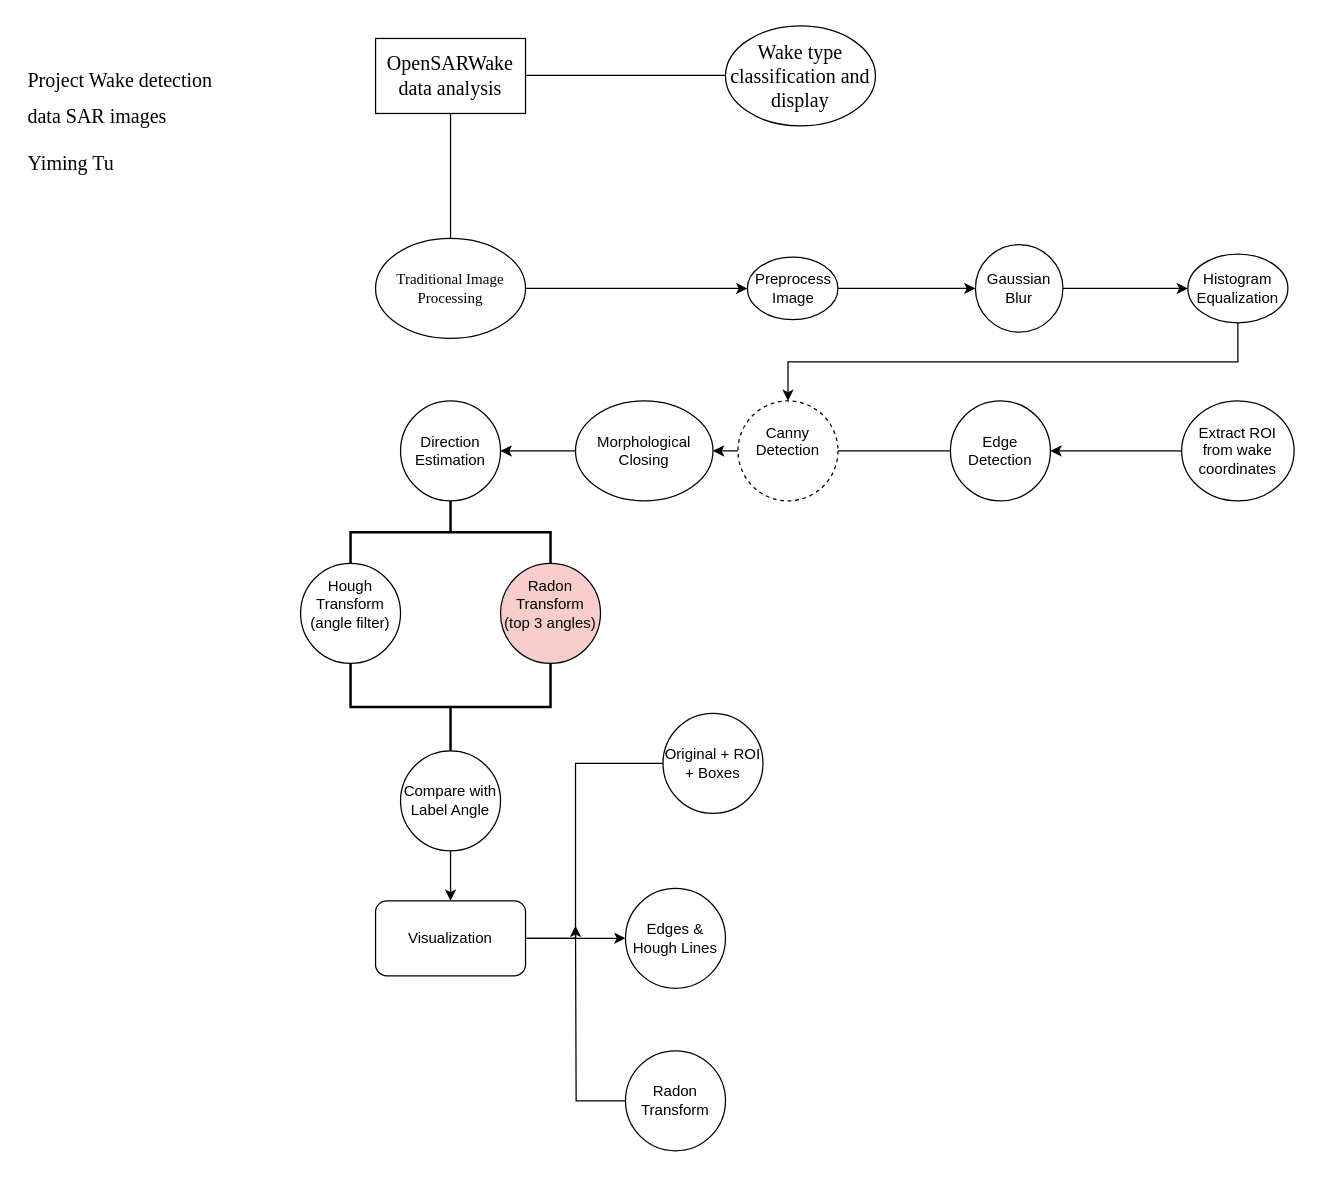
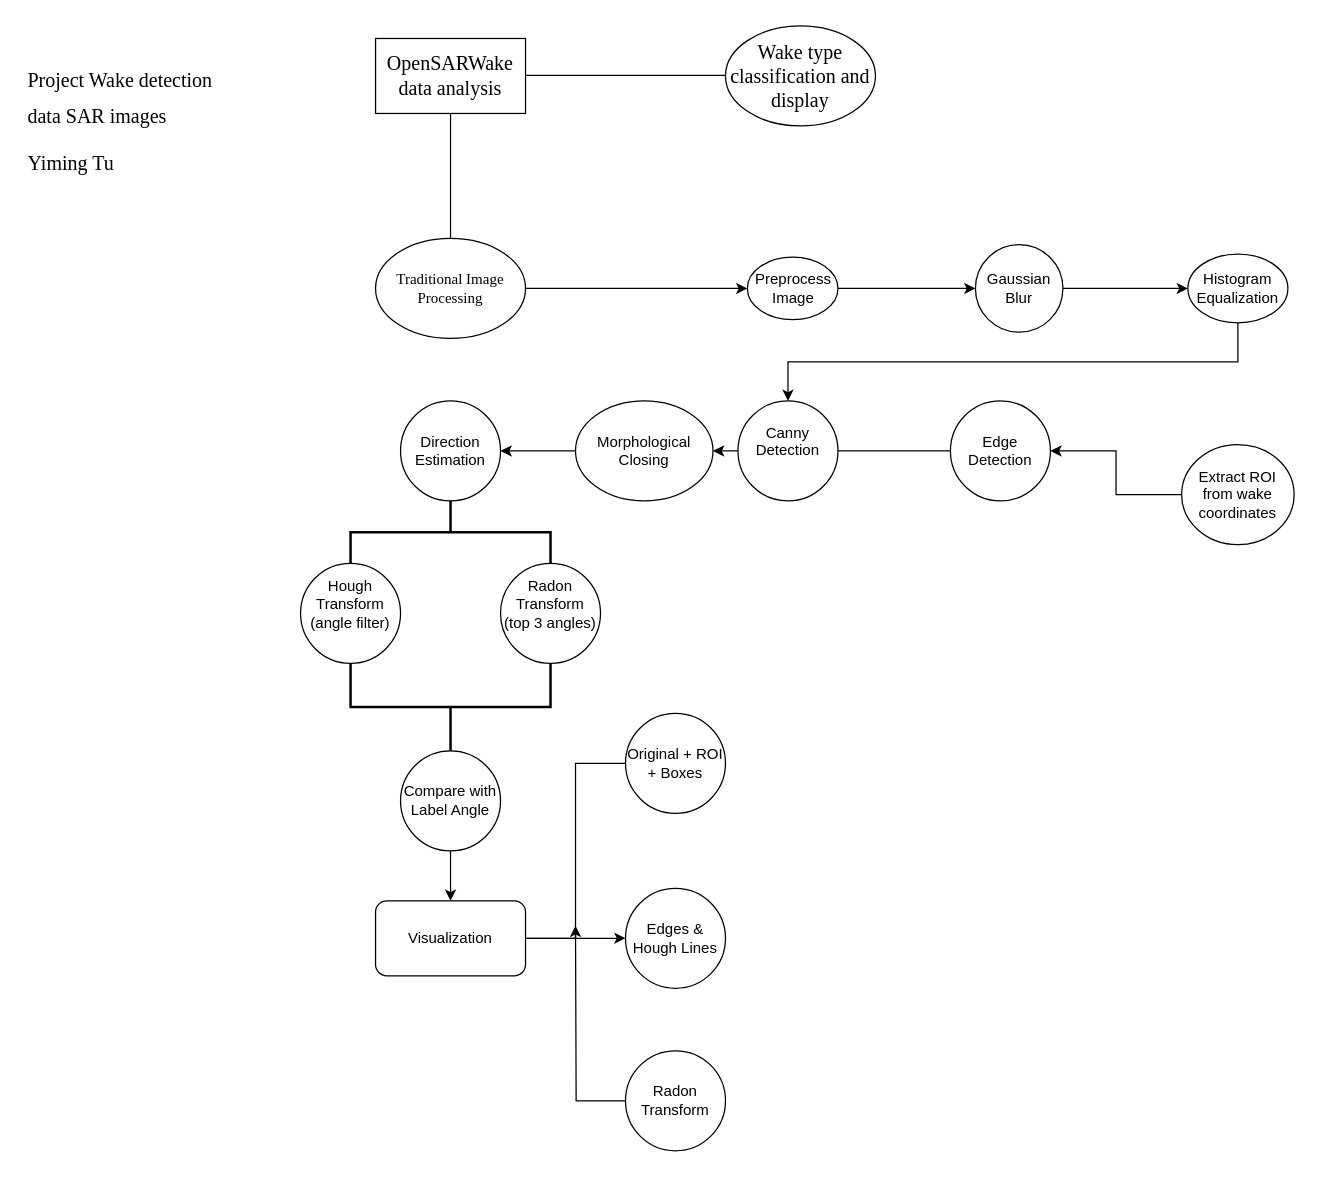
- <mxCell id="19" value="&#10;Canny Detection&#10;&#10;" style="ellipse;whiteSpace=wrap;html=1;dashed=1;" vertex="1" parent="1"><mxGeometry x="590" y="320" width="80" height="80" as="geometry" /></mxCell>
+ <mxCell id="19" value="&#10;Canny Detection&#10;&#10;" style="ellipse;whiteSpace=wrap;html=1;" vertex="1" parent="1"><mxGeometry x="590" y="320" width="80" height="80" as="geometry" /></mxCell>
- <mxCell id="16" value="&lt;br&gt;&lt;div&gt;Extract ROI from wake coordinates&lt;br&gt;&lt;br&gt;&lt;/div&gt;" style="ellipse;whiteSpace=wrap;html=1;" vertex="1" parent="1"><mxGeometry x="945" y="320" width="90" height="80" as="geometry" /></mxCell>
+ <mxCell id="16" value="&lt;br&gt;&lt;div&gt;Extract ROI from wake coordinates&lt;br&gt;&lt;br&gt;&lt;/div&gt;" style="ellipse;whiteSpace=wrap;html=1;" vertex="1" parent="1"><mxGeometry x="945" y="355" width="90" height="80" as="geometry" /></mxCell>
- <mxCell id="24" value="&#10;Radon Transform (top 3 angles)&#10;&#10;" style="ellipse;whiteSpace=wrap;html=1;fillColor=#f8cecc;" vertex="1" parent="1"><mxGeometry x="400" y="450" width="80" height="80" as="geometry" /></mxCell>
+ <mxCell id="24" value="&#10;Radon Transform (top 3 angles)&#10;&#10;" style="ellipse;whiteSpace=wrap;html=1;" vertex="1" parent="1"><mxGeometry x="400" y="450" width="80" height="80" as="geometry" /></mxCell>
- <mxCell id="32" value="Original + ROI + Boxes" style="ellipse;whiteSpace=wrap;html=1;rounded=1;" vertex="1" parent="1"><mxGeometry x="530" y="570" width="80" height="80" as="geometry" /></mxCell>
+ <mxCell id="32" value="Original + ROI + Boxes" style="ellipse;whiteSpace=wrap;html=1;rounded=1;" vertex="1" parent="1"><mxGeometry x="500" y="570" width="80" height="80" as="geometry" /></mxCell>
